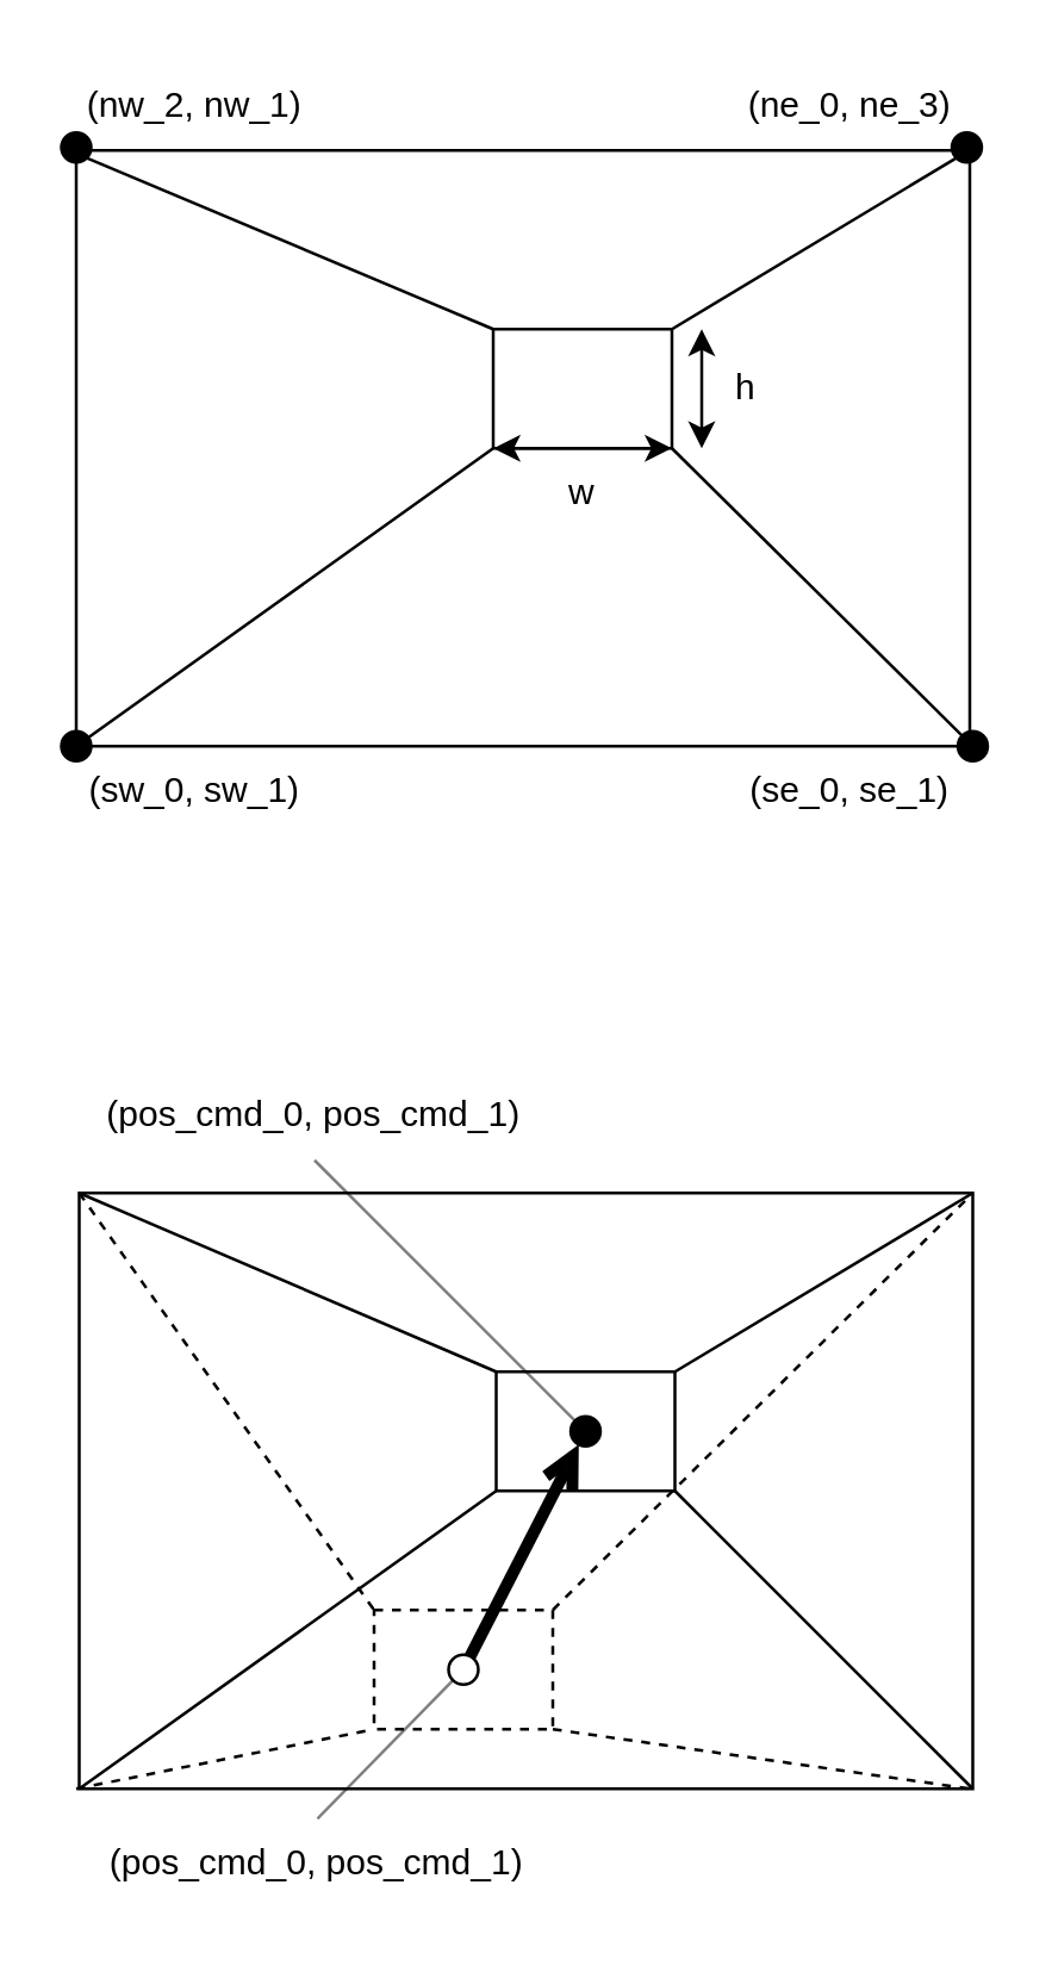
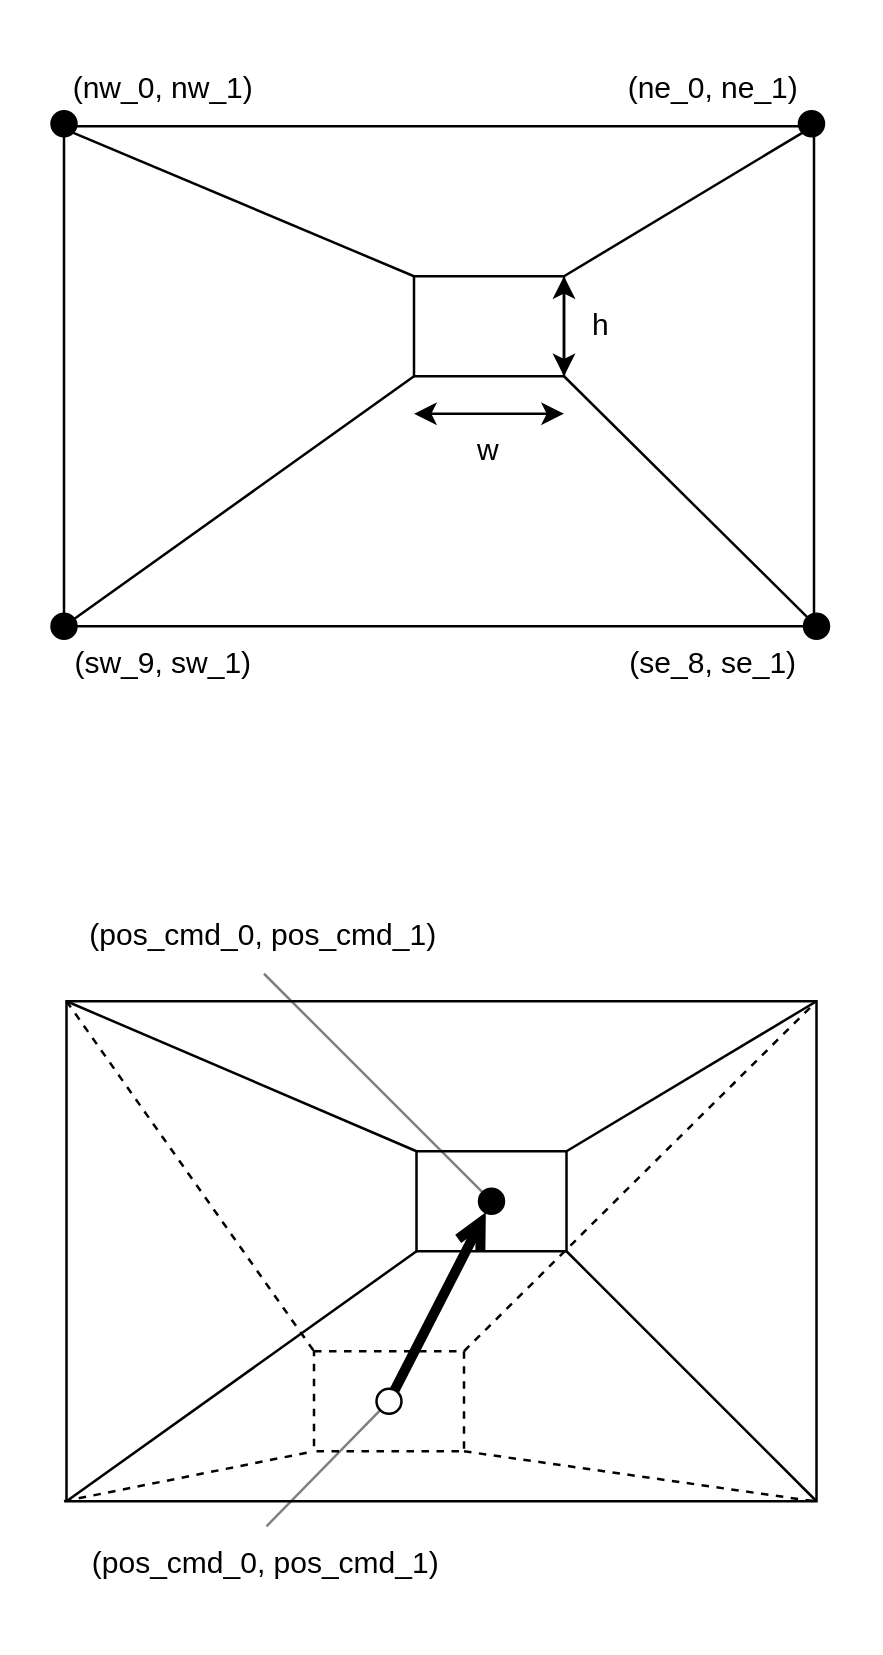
- <mxCell id="4" value="(nw_2, nw_1)" style="text;html=1;strokeColor=none;fillColor=none;align=center;verticalAlign=middle;whiteSpace=wrap;rounded=0;" vertex="1" parent="1"><mxGeometry x="25" y="20" width="80" height="30" as="geometry" /></mxCell>
+ <mxCell id="4" value="(nw_0, nw_1)" style="text;html=1;strokeColor=none;fillColor=none;align=center;verticalAlign=middle;whiteSpace=wrap;rounded=0;" vertex="1" parent="1"><mxGeometry x="25" y="20" width="80" height="30" as="geometry" /></mxCell>
- <mxCell id="5" value="(ne_0, ne_3)" style="text;html=1;strokeColor=none;fillColor=none;align=center;verticalAlign=middle;whiteSpace=wrap;rounded=0;" vertex="1" parent="1"><mxGeometry x="245" y="20" width="80" height="30" as="geometry" /></mxCell>
+ <mxCell id="5" value="(ne_0, ne_1)" style="text;html=1;strokeColor=none;fillColor=none;align=center;verticalAlign=middle;whiteSpace=wrap;rounded=0;" vertex="1" parent="1"><mxGeometry x="245" y="20" width="80" height="30" as="geometry" /></mxCell>
- <mxCell id="9" value="h" style="text;html=1;strokeColor=none;fillColor=none;align=center;verticalAlign=middle;whiteSpace=wrap;rounded=0;" vertex="1" parent="1"><mxGeometry x="235" y="110" width="30" height="40" as="geometry" /></mxCell>
+ <mxCell id="9" value="h" style="text;html=1;strokeColor=none;fillColor=none;align=center;verticalAlign=middle;whiteSpace=wrap;rounded=0;" vertex="1" parent="1"><mxGeometry x="225" y="110" width="30" height="40" as="geometry" /></mxCell>
- <mxCell id="8" value="w" style="text;html=1;strokeColor=none;fillColor=none;align=center;verticalAlign=middle;whiteSpace=wrap;rounded=0;" vertex="1" parent="1"><mxGeometry x="165" y="150" width="60" height="30" as="geometry" /></mxCell>
+ <mxCell id="8" value="w" style="text;html=1;strokeColor=none;fillColor=none;align=center;verticalAlign=middle;whiteSpace=wrap;rounded=0;" vertex="1" parent="1"><mxGeometry x="165" y="165" width="60" height="30" as="geometry" /></mxCell>
- <mxCell id="3" value="(sw_0, sw_1)" style="text;html=1;strokeColor=none;fillColor=none;align=center;verticalAlign=middle;whiteSpace=wrap;rounded=0;" vertex="1" parent="1"><mxGeometry x="25" y="250" width="80" height="30" as="geometry" /></mxCell>
+ <mxCell id="3" value="(sw_9, sw_1)" style="text;html=1;strokeColor=none;fillColor=none;align=center;verticalAlign=middle;whiteSpace=wrap;rounded=0;" vertex="1" parent="1"><mxGeometry x="25" y="250" width="80" height="30" as="geometry" /></mxCell>
- <mxCell id="6" value="(se_0, se_1)" style="text;html=1;strokeColor=none;fillColor=none;align=center;verticalAlign=middle;whiteSpace=wrap;rounded=0;" vertex="1" parent="1"><mxGeometry x="245" y="250" width="80" height="30" as="geometry" /></mxCell>
+ <mxCell id="6" value="(se_8, se_1)" style="text;html=1;strokeColor=none;fillColor=none;align=center;verticalAlign=middle;whiteSpace=wrap;rounded=0;" vertex="1" parent="1"><mxGeometry x="245" y="250" width="80" height="30" as="geometry" /></mxCell>
